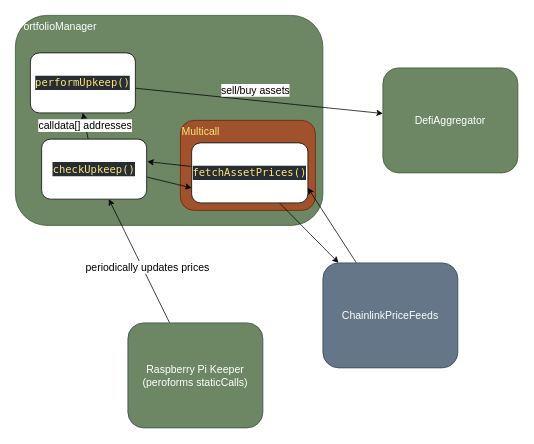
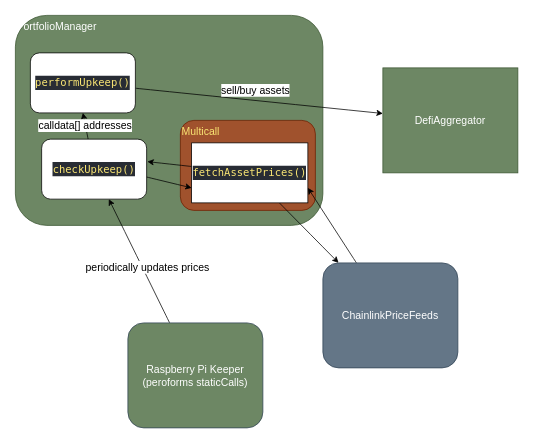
- <mxCell id="6" value="&lt;font style=&quot;font-size: 14px&quot;&gt;DefiAggregator&lt;/font&gt;" style="rounded=1;whiteSpace=wrap;html=1;fillColor=#6d8764;fontColor=#ffffff;strokeColor=#3A5431;" parent="1" vertex="1"><mxGeometry x="510" y="90" width="180" height="140" as="geometry" /></mxCell>
+ <mxCell id="6" value="&lt;font style=&quot;font-size: 14px&quot;&gt;DefiAggregator&lt;/font&gt;" style="whiteSpace=wrap;html=1;fillColor=#6d8764;fontColor=#ffffff;strokeColor=#3A5431;rounded=0;" parent="1" vertex="1"><mxGeometry x="510" y="90" width="180" height="140" as="geometry" /></mxCell>
- <mxCell id="14" value="&lt;div style=&quot;color: rgb(187 , 187 , 187) ; background-color: rgb(40 , 44 , 52) ; font-family: &amp;#34;droid sans mono&amp;#34; , &amp;#34;monospace&amp;#34; , monospace ; line-height: 19px&quot;&gt;&lt;span style=&quot;color: #fae674&quot;&gt;&lt;font style=&quot;font-size: 14px&quot;&gt;fetchAssetPrices()&lt;/font&gt;&lt;/span&gt;&lt;/div&gt;" style="rounded=1;whiteSpace=wrap;html=1;fontSize=14;" parent="1" vertex="1"><mxGeometry x="255" y="190" width="155" height="80" as="geometry" /></mxCell>
+ <mxCell id="14" value="&lt;div style=&quot;color: rgb(187 , 187 , 187) ; background-color: rgb(40 , 44 , 52) ; font-family: &amp;#34;droid sans mono&amp;#34; , &amp;#34;monospace&amp;#34; , monospace ; line-height: 19px&quot;&gt;&lt;span style=&quot;color: #fae674&quot;&gt;&lt;font style=&quot;font-size: 14px&quot;&gt;fetchAssetPrices()&lt;/font&gt;&lt;/span&gt;&lt;/div&gt;" style="whiteSpace=wrap;html=1;fontSize=14;rounded=0;" parent="1" vertex="1"><mxGeometry x="255" y="190" width="155" height="80" as="geometry" /></mxCell>
